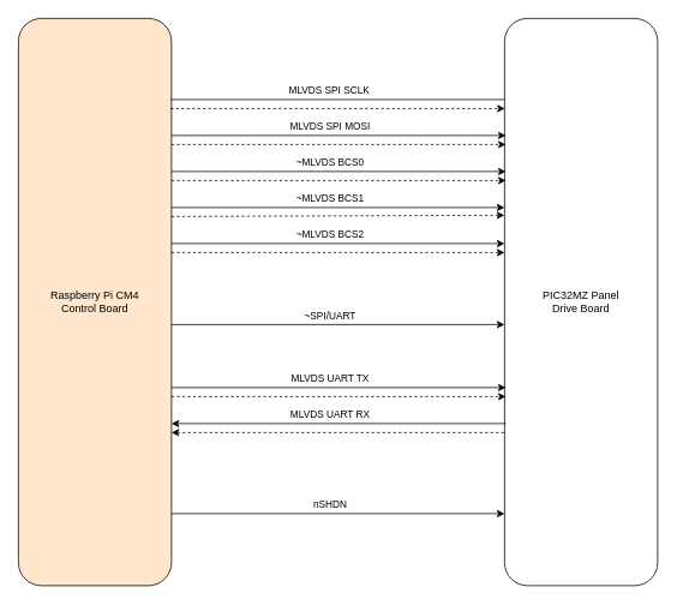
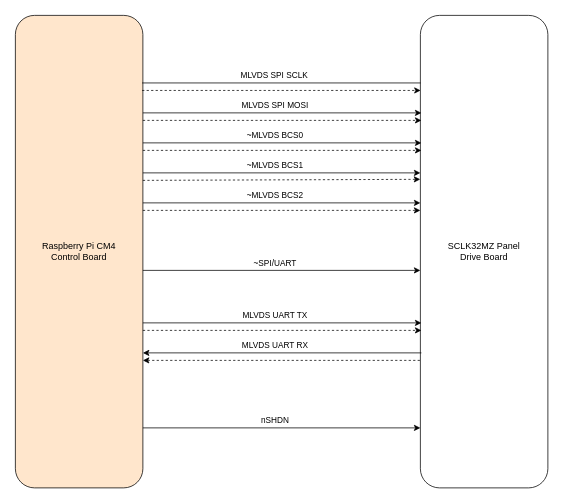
- <mxCell id="3" value="PIC32MZ Panel&lt;br&gt;Drive Board" style="rounded=1;whiteSpace=wrap;html=1;" vertex="1" parent="1"><mxGeometry x="560" y="20" width="170" height="630" as="geometry" /></mxCell>
+ <mxCell id="3" value="SCLK32MZ Panel&lt;br&gt;Drive Board" style="rounded=1;whiteSpace=wrap;html=1;" vertex="1" parent="1"><mxGeometry x="560" y="20" width="170" height="630" as="geometry" /></mxCell>
